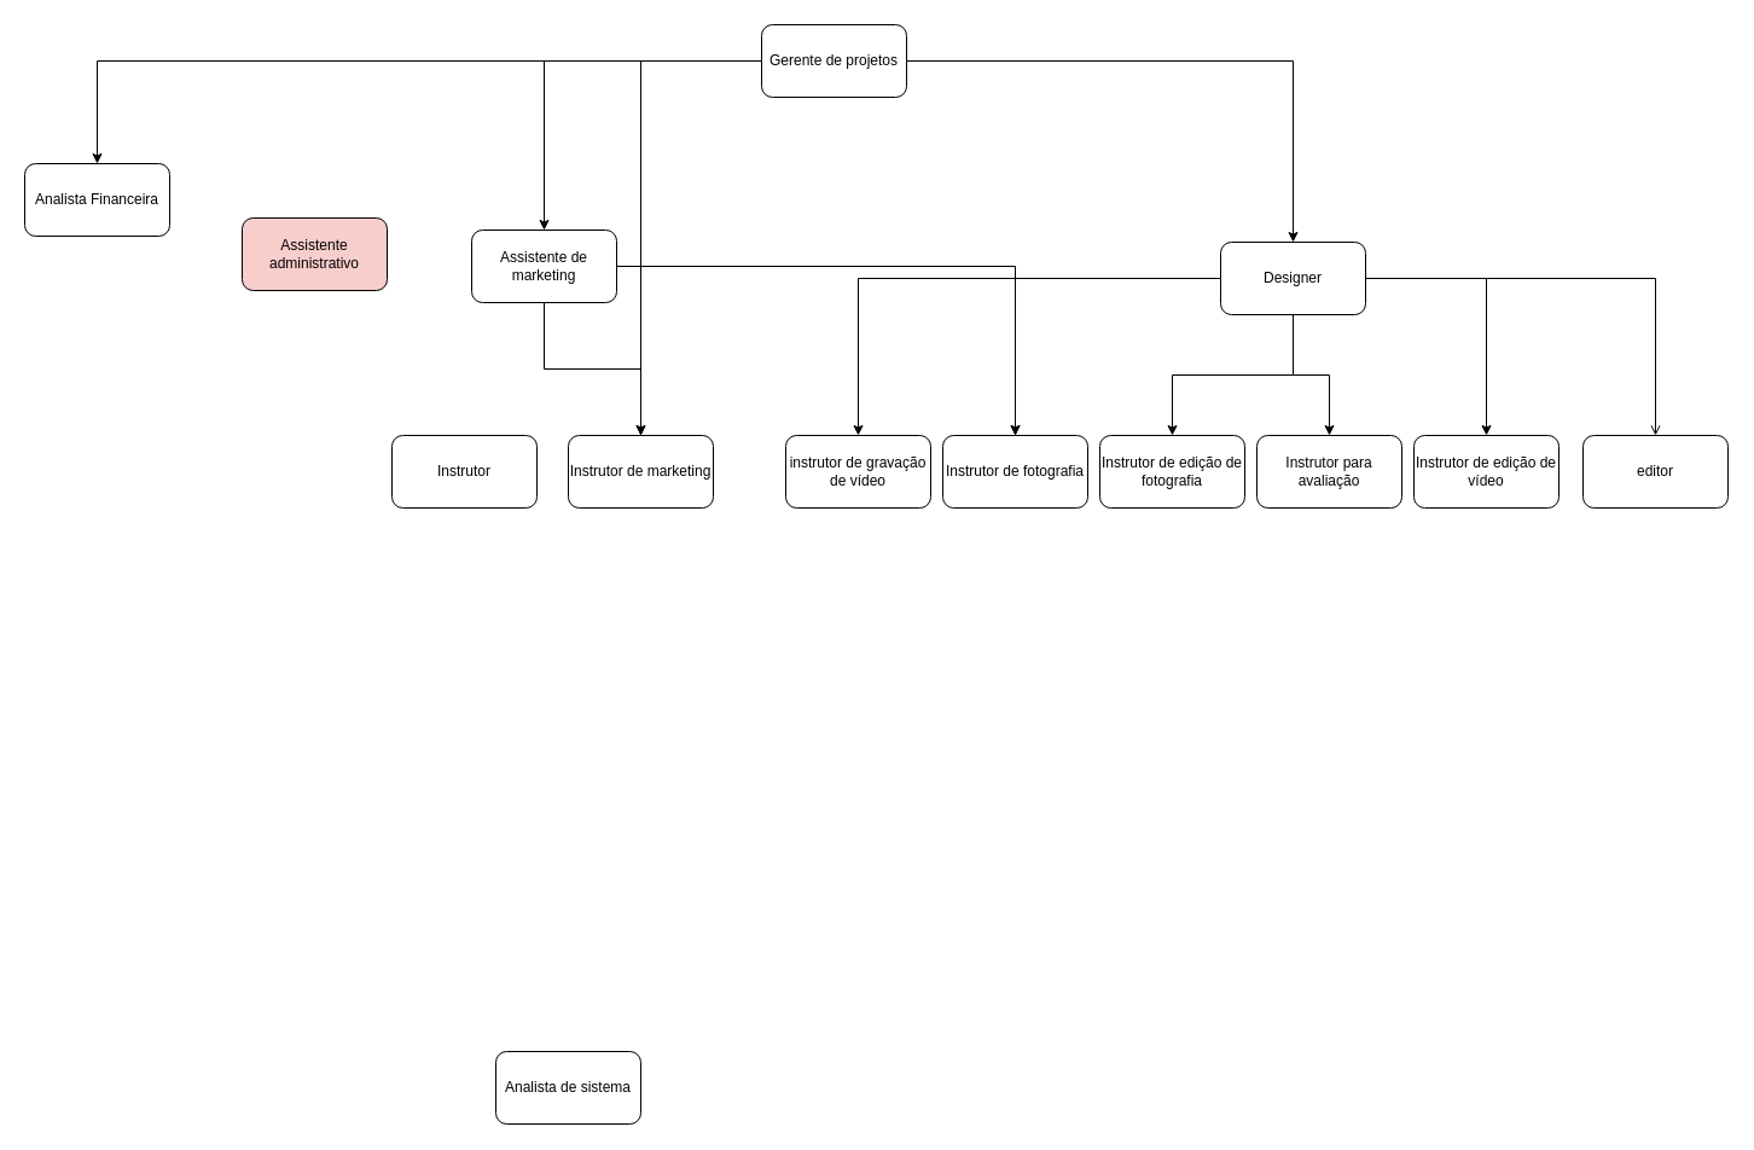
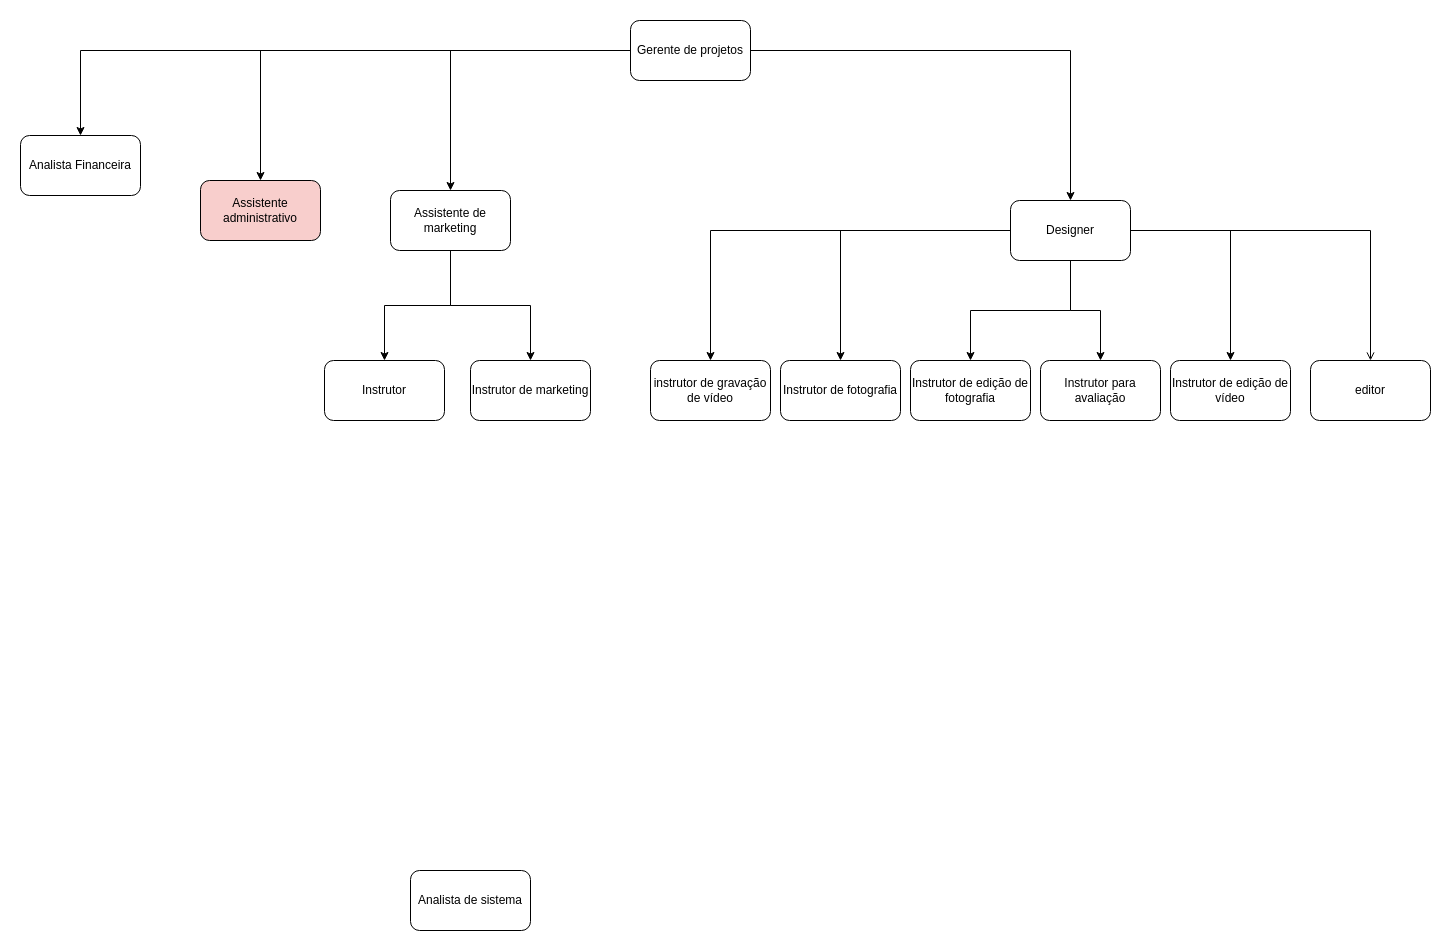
- <mxCell id="5" style="edgeStyle=orthogonalEdgeStyle;rounded=0;orthogonalLoop=1;jettySize=auto;html=1;" edge="1" parent="1" source="6" target="21"><mxGeometry relative="1" as="geometry" /></mxCell>
+ <mxCell id="5" style="edgeStyle=orthogonalEdgeStyle;rounded=0;orthogonalLoop=1;jettySize=auto;html=1;" edge="1" parent="1" source="6" target="8"><mxGeometry relative="1" as="geometry" /></mxCell>
- <mxCell id="25" style="edgeStyle=orthogonalEdgeStyle;rounded=0;orthogonalLoop=1;jettySize=auto;html=1;" edge="1" parent="1" source="27" target="19"><mxGeometry relative="1" as="geometry" /></mxCell>
+ <mxCell id="25" style="edgeStyle=orthogonalEdgeStyle;rounded=0;orthogonalLoop=1;jettySize=auto;html=1;" edge="1" parent="1" source="27" target="16"><mxGeometry relative="1" as="geometry" /></mxCell>
